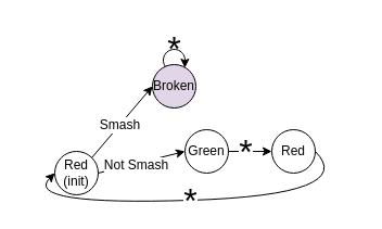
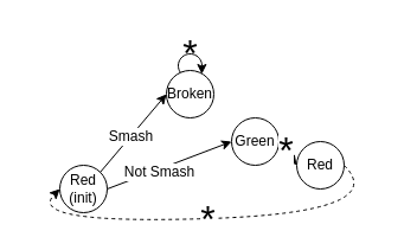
- <mxCell id="11" value="Broken" style="ellipse;whiteSpace=wrap;html=1;aspect=fixed;fontSize=12;fillColor=#e1d5e7;" parent="1" vertex="1"><mxGeometry x="140" y="59" width="40" height="40" as="geometry" /></mxCell>
+ <mxCell id="11" value="Broken" style="ellipse;whiteSpace=wrap;html=1;aspect=fixed;fontSize=12;" parent="1" vertex="1"><mxGeometry x="140" y="59" width="40" height="40" as="geometry" /></mxCell>
- <mxCell id="3" value="Green" style="ellipse;whiteSpace=wrap;html=1;aspect=fixed;" parent="1" vertex="1"><mxGeometry x="170" y="119" width="40" height="40" as="geometry" /></mxCell>
+ <mxCell id="3" value="Green" style="ellipse;whiteSpace=wrap;html=1;aspect=fixed;" parent="1" vertex="1"><mxGeometry x="195" y="99" width="40" height="40" as="geometry" /></mxCell>
- <mxCell id="9" value="" style="curved=1;endArrow=classic;html=1;rounded=0;exitX=1;exitY=0.5;exitDx=0;exitDy=0;entryX=0;entryY=0.5;entryDx=0;entryDy=0;" parent="1" source="4" target="2" edge="1"><mxGeometry width="50" height="50" relative="1" as="geometry"><mxPoint x="240" y="219" as="sourcePoint" /><mxPoint x="290" y="169" as="targetPoint" /><Array as="points"><mxPoint x="330" y="179" /><mxPoint x="20" y="189" /></Array></mxGeometry></mxCell>
+ <mxCell id="9" value="" style="curved=1;endArrow=classic;html=1;rounded=0;exitX=1;exitY=0.5;exitDx=0;exitDy=0;entryX=0;entryY=0.5;entryDx=0;entryDy=0;dashed=1;" parent="1" source="4" target="2" edge="1"><mxGeometry width="50" height="50" relative="1" as="geometry"><mxPoint x="240" y="219" as="sourcePoint" /><mxPoint x="290" y="169" as="targetPoint" /><Array as="points"><mxPoint x="330" y="179" /><mxPoint x="20" y="189" /></Array></mxGeometry></mxCell>
